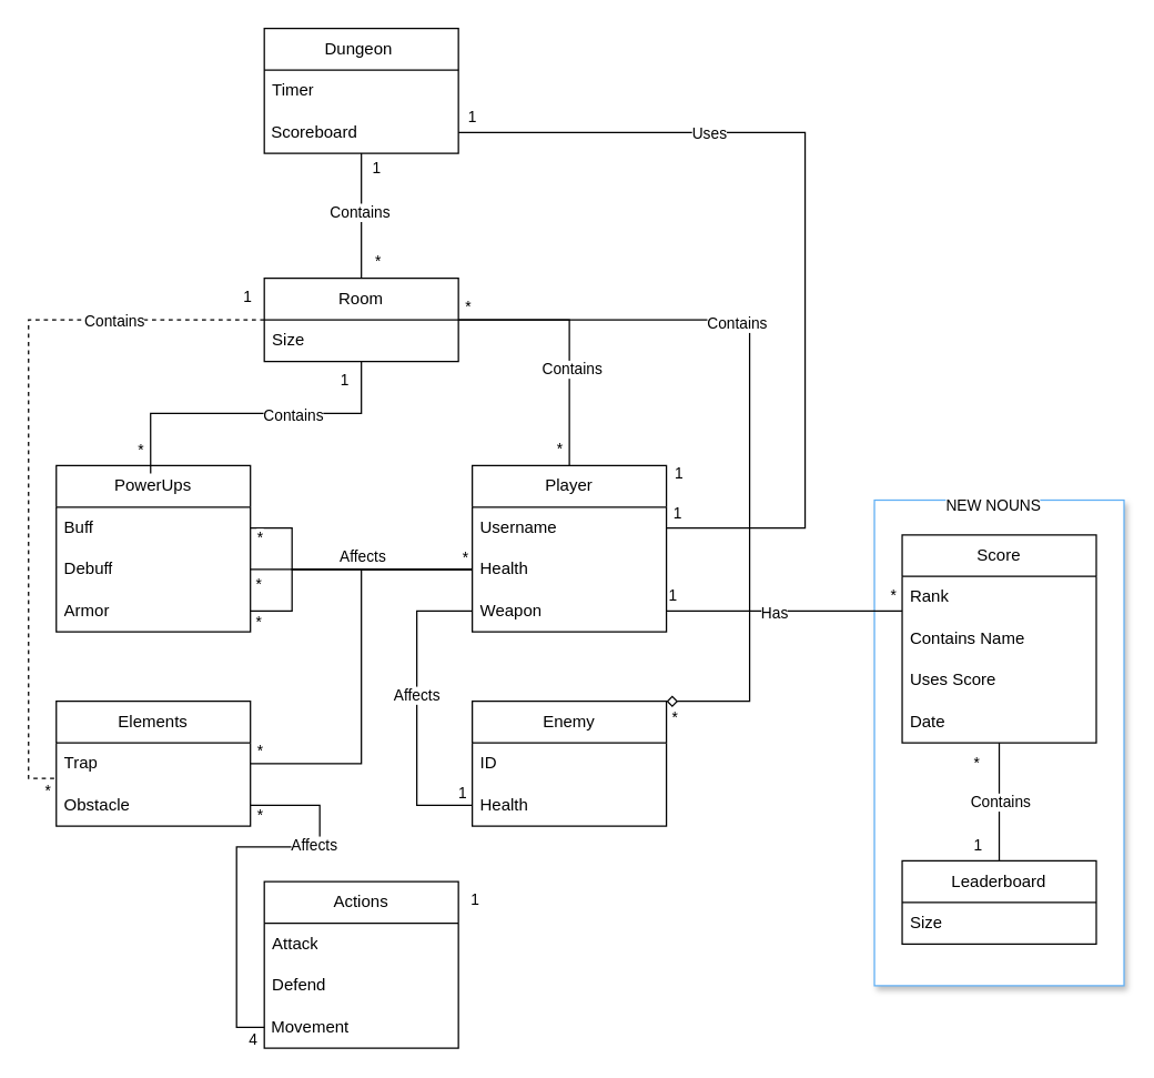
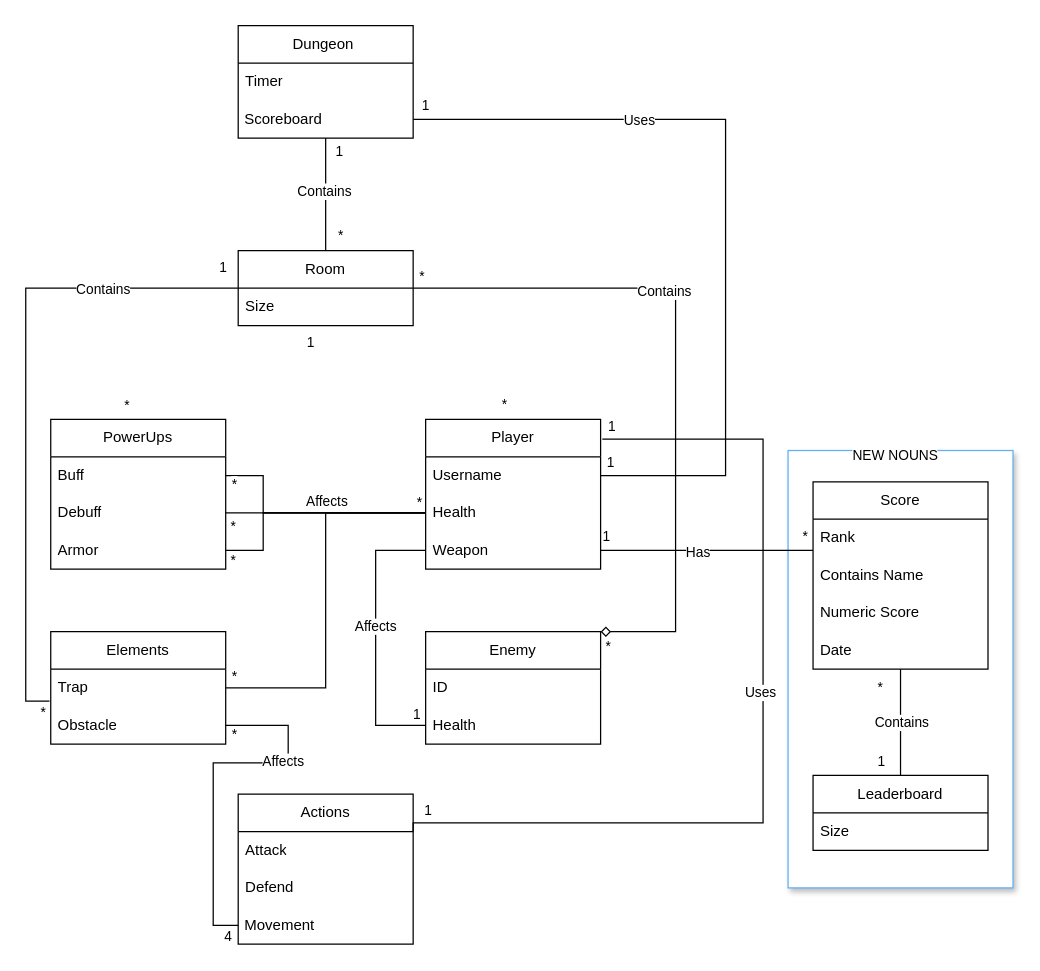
- <mxCell id="21" style="edgeStyle=orthogonalEdgeStyle;rounded=0;orthogonalLoop=1;jettySize=auto;html=1;entryX=0.5;entryY=0;entryDx=0;entryDy=0;endArrow=none;endFill=0;" parent="1" source="25" target="3" edge="1"><mxGeometry relative="1" as="geometry" /></mxCell>
- <mxCell id="22" value="Contains" style="edgeLabel;html=1;align=center;verticalAlign=middle;resizable=0;points=[];" parent="21" vertex="1" connectable="0"><mxGeometry x="-0.485" y="2" relative="1" as="geometry"><mxPoint x="33" y="37" as="offset" /></mxGeometry></mxCell>
- <mxCell id="17" style="edgeStyle=orthogonalEdgeStyle;rounded=0;orthogonalLoop=1;jettySize=auto;html=1;entryX=0.486;entryY=0.049;entryDx=0;entryDy=0;entryPerimeter=0;exitX=0.5;exitY=1;exitDx=0;exitDy=0;endArrow=none;endFill=0;" parent="1" source="25" target="10" edge="1"><mxGeometry relative="1" as="geometry" /></mxCell>
- <mxCell id="18" value="Contains" style="edgeLabel;html=1;align=center;verticalAlign=middle;resizable=0;points=[];" parent="17" vertex="1" connectable="0"><mxGeometry x="-0.254" y="1" relative="1" as="geometry"><mxPoint as="offset" /></mxGeometry></mxCell>
- <mxCell id="19" style="edgeStyle=orthogonalEdgeStyle;rounded=0;orthogonalLoop=1;jettySize=auto;html=1;entryX=-0.007;entryY=-0.15;entryDx=0;entryDy=0;entryPerimeter=0;endArrow=none;endFill=0;dashed=1;" parent="1" source="25" target="16" edge="1"><mxGeometry relative="1" as="geometry"><Array as="points"><mxPoint x="20" y="230" /><mxPoint x="20" y="561" /></Array></mxGeometry></mxCell>
+ <mxCell id="19" style="edgeStyle=orthogonalEdgeStyle;rounded=0;orthogonalLoop=1;jettySize=auto;html=1;entryX=-0.007;entryY=-0.15;entryDx=0;entryDy=0;entryPerimeter=0;endArrow=none;endFill=0;" parent="1" source="25" target="16" edge="1"><mxGeometry relative="1" as="geometry"><Array as="points"><mxPoint x="20" y="230" /><mxPoint x="20" y="561" /></Array></mxGeometry></mxCell>
- <mxCell id="74" value="Uses Score" style="text;strokeColor=none;fillColor=none;align=left;verticalAlign=middle;spacingLeft=4;spacingRight=4;overflow=hidden;points=[[0,0.5],[1,0.5]];portConstraint=eastwest;rotatable=0;whiteSpace=wrap;html=1;" vertex="1" parent="71"><mxGeometry y="90" width="140" height="30" as="geometry" /></mxCell>
+ <mxCell id="74" value="Numeric Score" style="text;strokeColor=none;fillColor=none;align=left;verticalAlign=middle;spacingLeft=4;spacingRight=4;overflow=hidden;points=[[0,0.5],[1,0.5]];portConstraint=eastwest;rotatable=0;whiteSpace=wrap;html=1;" vertex="1" parent="71"><mxGeometry y="90" width="140" height="30" as="geometry" /></mxCell>
+ <mxCell id="45" style="edgeStyle=orthogonalEdgeStyle;rounded=0;orthogonalLoop=1;jettySize=auto;html=1;entryX=1;entryY=0.25;entryDx=0;entryDy=0;endArrow=none;endFill=0;exitX=1.01;exitY=0.132;exitDx=0;exitDy=0;exitPerimeter=0;" parent="1" source="3" target="32" edge="1"><mxGeometry relative="1" as="geometry"><Array as="points"><mxPoint x="610" y="351" /><mxPoint x="610" y="658" /></Array></mxGeometry></mxCell>
+ <mxCell id="46" value="Uses" style="edgeLabel;html=1;align=center;verticalAlign=middle;resizable=0;points=[];" parent="45" vertex="1" connectable="0"><mxGeometry x="-0.085" y="-3" relative="1" as="geometry"><mxPoint as="offset" /></mxGeometry></mxCell>
